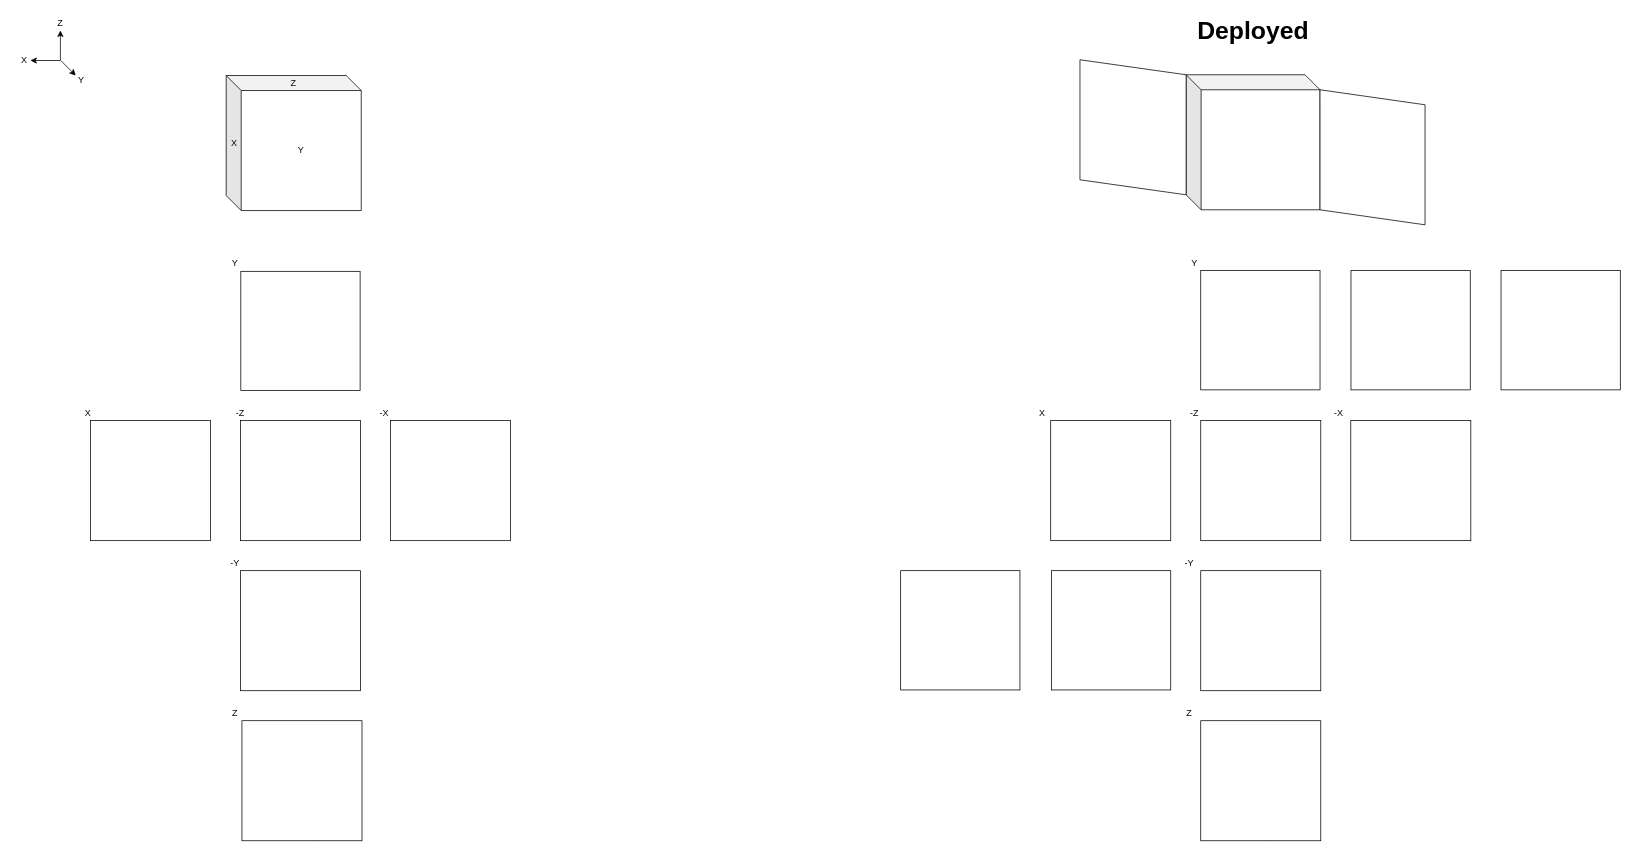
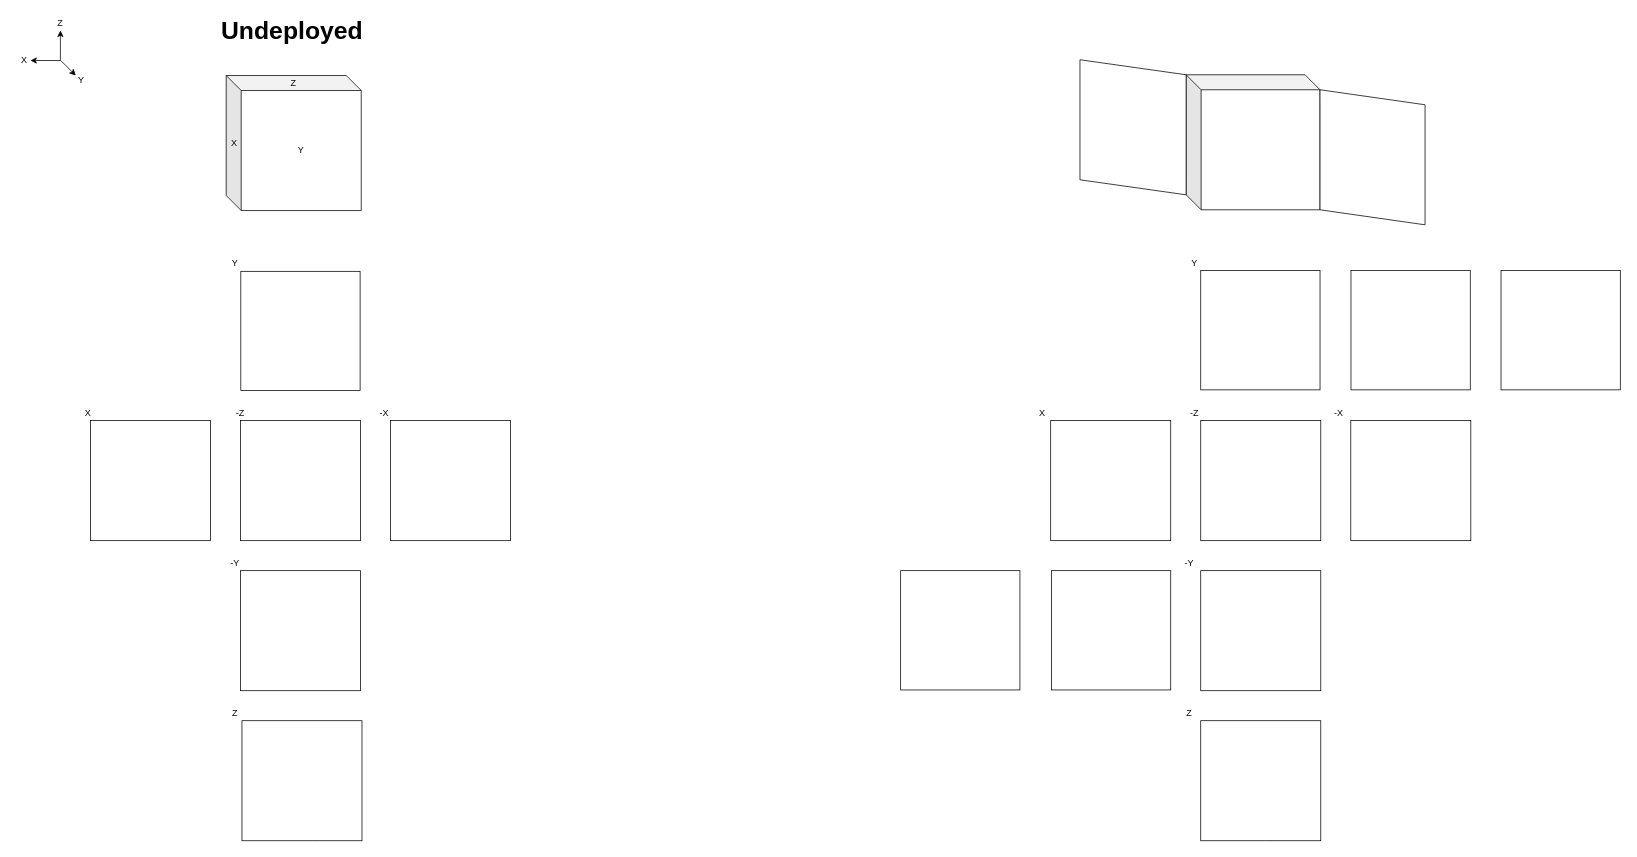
+ <mxCell id="8" value="Undeployed" style="text;html=1;strokeColor=none;fillColor=none;align=center;verticalAlign=middle;whiteSpace=wrap;rounded=0;fontStyle=1;fontSize=33;" parent="1" vertex="1"><mxGeometry x="217" y="30" width="344" height="20" as="geometry" /></mxCell>
- <mxCell id="47" value="Deployed" style="text;html=1;strokeColor=none;fillColor=none;align=center;verticalAlign=middle;whiteSpace=wrap;rounded=0;fontStyle=1;fontSize=33;" parent="1" vertex="1"><mxGeometry x="1497.75" y="30" width="344" height="20" as="geometry" /></mxCell>
